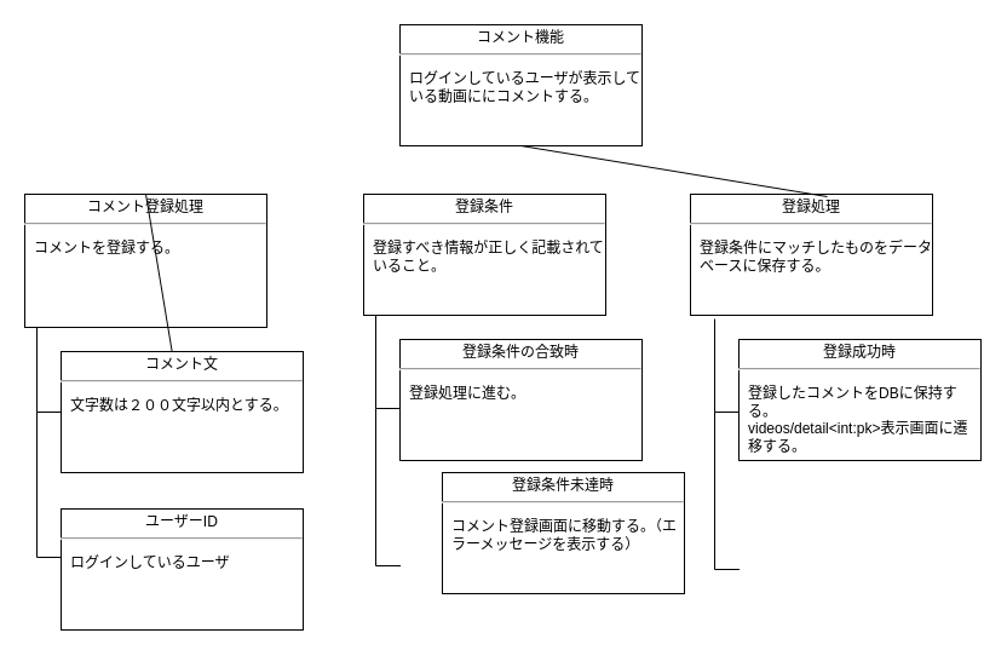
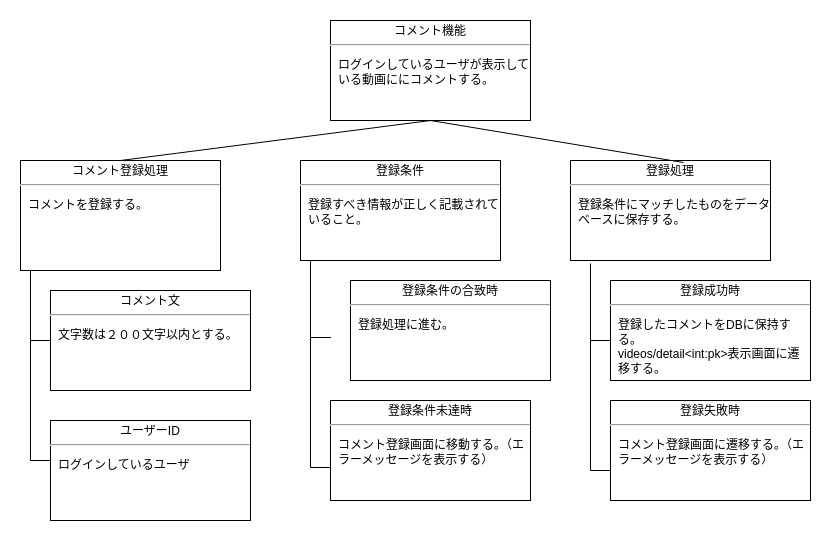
- <mxCell id="11" value="" style="endArrow=none;html=1;exitX=0.5;exitY=0;exitDx=0;exitDy=0;" parent="1" source="7" target="8" edge="1"><mxGeometry width="50" height="50" relative="1" as="geometry"><mxPoint x="460" y="330" as="sourcePoint" /><mxPoint x="510" y="280" as="targetPoint" /></mxGeometry></mxCell>
+ <mxCell id="11" value="" style="endArrow=none;html=1;entryX=0.5;entryY=1;entryDx=0;entryDy=0;exitX=0.5;exitY=0;exitDx=0;exitDy=0;" parent="1" source="7" target="2" edge="1"><mxGeometry width="50" height="50" relative="1" as="geometry"><mxPoint x="460" y="330" as="sourcePoint" /><mxPoint x="510" y="280" as="targetPoint" /></mxGeometry></mxCell>
- <mxCell id="9" value="&lt;p style=&quot;margin: 0px ; margin-top: 4px ; text-align: center&quot;&gt;登録条件の合致時&lt;/p&gt;&lt;hr&gt;&lt;p&gt;&lt;/p&gt;&lt;p style=&quot;margin: 0px ; margin-left: 8px ; text-align: left&quot;&gt;登録処理に進む。&lt;/p&gt;" style="shape=rect;overflow=fill;html=1;whiteSpace=wrap;align=center;" parent="1" vertex="1"><mxGeometry x="330" y="280" width="200" height="100" as="geometry" /></mxCell>
+ <mxCell id="9" value="&lt;p style=&quot;margin: 0px ; margin-top: 4px ; text-align: center&quot;&gt;登録条件の合致時&lt;/p&gt;&lt;hr&gt;&lt;p&gt;&lt;/p&gt;&lt;p style=&quot;margin: 0px ; margin-left: 8px ; text-align: left&quot;&gt;登録処理に進む。&lt;/p&gt;" style="shape=rect;overflow=fill;html=1;whiteSpace=wrap;align=center;" parent="1" vertex="1"><mxGeometry x="350" y="280" width="200" height="100" as="geometry" /></mxCell>
- <mxCell id="5" value="&lt;p style=&quot;margin: 0px ; margin-top: 4px ; text-align: center&quot;&gt;登録条件未達時&lt;/p&gt;&lt;hr&gt;&lt;p&gt;&lt;/p&gt;&lt;p style=&quot;margin: 0px ; margin-left: 8px ; text-align: left&quot;&gt;コメント登録画面に移動する。（エラーメッセージを表示する）&lt;/p&gt;" style="shape=rect;overflow=fill;html=1;whiteSpace=wrap;align=center;" parent="1" vertex="1"><mxGeometry x="365" y="390" width="200" height="100" as="geometry" /></mxCell>
+ <mxCell id="5" value="&lt;p style=&quot;margin: 0px ; margin-top: 4px ; text-align: center&quot;&gt;登録条件未達時&lt;/p&gt;&lt;hr&gt;&lt;p&gt;&lt;/p&gt;&lt;p style=&quot;margin: 0px ; margin-left: 8px ; text-align: left&quot;&gt;コメント登録画面に移動する。（エラーメッセージを表示する）&lt;/p&gt;" style="shape=rect;overflow=fill;html=1;whiteSpace=wrap;align=center;" parent="1" vertex="1"><mxGeometry x="330" y="400" width="200" height="100" as="geometry" /></mxCell>
+ <mxCell id="10" value="&lt;p style=&quot;margin: 0px ; margin-top: 4px ; text-align: center&quot;&gt;登録失敗時&lt;/p&gt;&lt;hr&gt;&lt;p&gt;&lt;/p&gt;&lt;p style=&quot;margin: 0px ; margin-left: 8px ; text-align: left&quot;&gt;コメント登録画面に遷移する。（エラーメッセージを表示する）&lt;/p&gt;" style="shape=rect;overflow=fill;html=1;whiteSpace=wrap;align=center;" parent="1" vertex="1"><mxGeometry x="610" y="400" width="200" height="100" as="geometry" /></mxCell>
